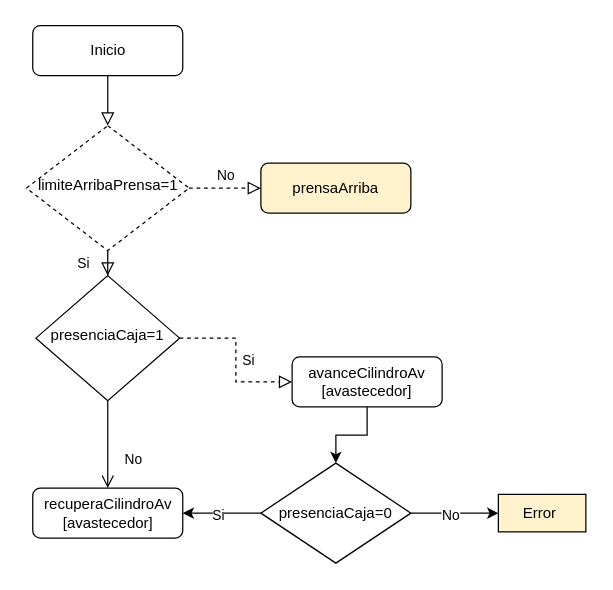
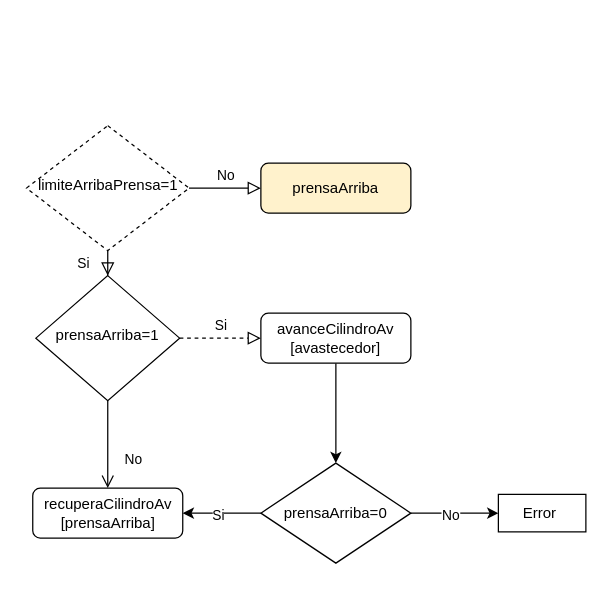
- <mxCell id="3" value="Inicio" style="rounded=1;whiteSpace=wrap;html=1;fontSize=12;glass=0;strokeWidth=1;shadow=0;" vertex="1" parent="1"><mxGeometry x="25.5" y="20" width="120" height="40" as="geometry" /></mxCell>
- <mxCell id="2" value="" style="rounded=0;html=1;jettySize=auto;orthogonalLoop=1;fontSize=11;endArrow=block;endFill=0;endSize=8;strokeWidth=1;shadow=0;labelBackgroundColor=none;edgeStyle=orthogonalEdgeStyle;" edge="1" parent="1" source="3" target="6"><mxGeometry relative="1" as="geometry" /></mxCell>
- <mxCell id="5" value="No" style="edgeStyle=orthogonalEdgeStyle;rounded=0;html=1;jettySize=auto;orthogonalLoop=1;fontSize=11;endArrow=block;endFill=0;endSize=8;strokeWidth=1;shadow=0;labelBackgroundColor=none;dashed=1;" edge="1" parent="1" source="6" target="7"><mxGeometry y="10" relative="1" as="geometry"><mxPoint as="offset" /></mxGeometry></mxCell>
+ <mxCell id="5" value="No" style="edgeStyle=orthogonalEdgeStyle;rounded=0;html=1;jettySize=auto;orthogonalLoop=1;fontSize=11;endArrow=block;endFill=0;endSize=8;strokeWidth=1;shadow=0;labelBackgroundColor=none;" edge="1" parent="1" source="6" target="7"><mxGeometry y="10" relative="1" as="geometry"><mxPoint as="offset" /></mxGeometry></mxCell>
- <mxCell id="10" value="presenciaCaja=1" style="rhombus;whiteSpace=wrap;html=1;shadow=0;fontFamily=Helvetica;fontSize=12;align=center;strokeWidth=1;spacing=6;spacingTop=-4;" vertex="1" parent="1"><mxGeometry x="28" y="220" width="115" height="100" as="geometry" /></mxCell>
+ <mxCell id="10" value="prensaArriba=1" style="rhombus;whiteSpace=wrap;html=1;shadow=0;fontFamily=Helvetica;fontSize=12;align=center;strokeWidth=1;spacing=6;spacingTop=-4;" vertex="1" parent="1"><mxGeometry x="28" y="220" width="115" height="100" as="geometry" /></mxCell>
- <mxCell id="13" value="avanceCilindroAv&lt;br&gt;[avastecedor]" style="rounded=1;whiteSpace=wrap;html=1;fontSize=12;glass=0;strokeWidth=1;shadow=0;" vertex="1" parent="1"><mxGeometry x="233" y="285" width="120" height="40" as="geometry" /></mxCell>
+ <mxCell id="13" value="avanceCilindroAv&lt;br&gt;[avastecedor]" style="rounded=1;whiteSpace=wrap;html=1;fontSize=12;glass=0;strokeWidth=1;shadow=0;" vertex="1" parent="1"><mxGeometry x="208" y="250" width="120" height="40" as="geometry" /></mxCell>
- <mxCell id="11" value="recuperaCilindroAv&lt;br&gt;[avastecedor]" style="rounded=1;whiteSpace=wrap;html=1;fontSize=12;glass=0;strokeWidth=1;shadow=0;" vertex="1" parent="1"><mxGeometry x="25.5" y="390" width="120" height="40" as="geometry" /></mxCell>
+ <mxCell id="11" value="recuperaCilindroAv&lt;br&gt;[prensaArriba]" style="rounded=1;whiteSpace=wrap;html=1;fontSize=12;glass=0;strokeWidth=1;shadow=0;" vertex="1" parent="1"><mxGeometry x="25.5" y="390" width="120" height="40" as="geometry" /></mxCell>
- <mxCell id="18" value="presenciaCaja=0" style="rhombus;whiteSpace=wrap;html=1;" vertex="1" parent="1"><mxGeometry x="208" y="370" width="120" height="80" as="geometry" /></mxCell>
+ <mxCell id="18" value="prensaArriba=0" style="rhombus;whiteSpace=wrap;html=1;" vertex="1" parent="1"><mxGeometry x="208" y="370" width="120" height="80" as="geometry" /></mxCell>
- <mxCell id="19" value="Error&amp;nbsp;" style="whiteSpace=wrap;html=1;fillColor=#fff2cc;" vertex="1" parent="1"><mxGeometry x="398" y="395" width="70" height="30" as="geometry" /></mxCell>
+ <mxCell id="19" value="Error&amp;nbsp;" style="whiteSpace=wrap;html=1;" vertex="1" parent="1"><mxGeometry x="398" y="395" width="70" height="30" as="geometry" /></mxCell>
